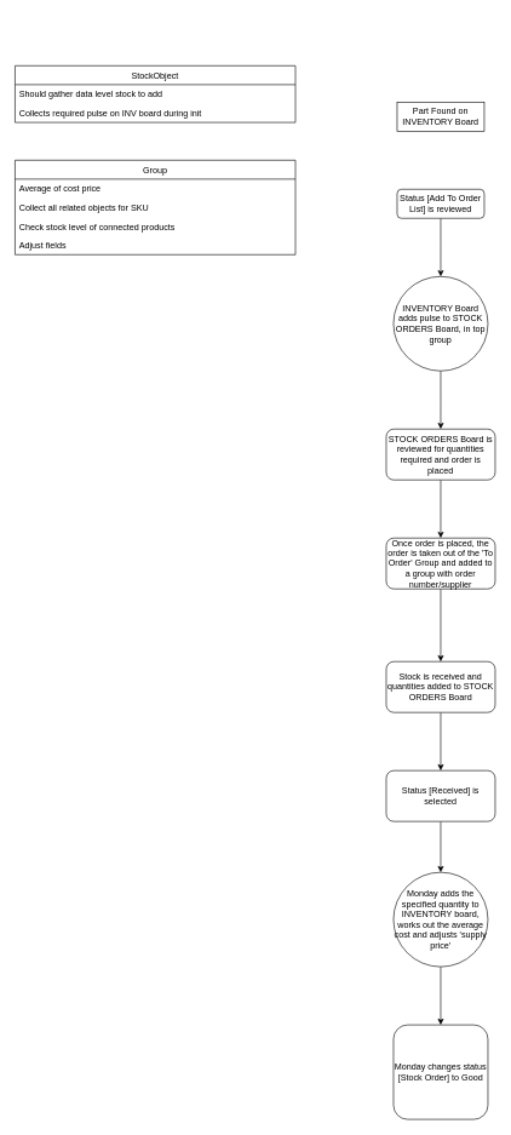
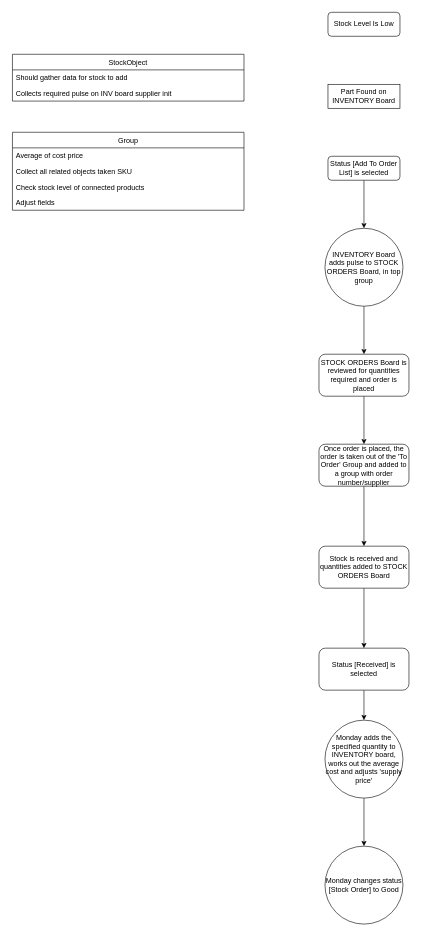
+ <mxCell id="2" value="Stock Level Is Low" style="rounded=1;whiteSpace=wrap;html=1;fontSize=12;glass=0;strokeWidth=1;shadow=0;" parent="1" vertex="1"><mxGeometry x="546" y="20" width="120" height="40" as="geometry" /></mxCell>
- <mxCell id="20" value="Should gather data level stock to add" style="text;strokeColor=none;fillColor=none;align=left;verticalAlign=top;spacingLeft=4;spacingRight=4;overflow=hidden;rotatable=0;points=[[0,0.5],[1,0.5]];portConstraint=eastwest;" vertex="1" parent="19"><mxGeometry y="26" width="386" height="26" as="geometry" /></mxCell>
+ <mxCell id="20" value="Should gather data for stock to add" style="text;strokeColor=none;fillColor=none;align=left;verticalAlign=top;spacingLeft=4;spacingRight=4;overflow=hidden;rotatable=0;points=[[0,0.5],[1,0.5]];portConstraint=eastwest;" vertex="1" parent="19"><mxGeometry y="26" width="386" height="26" as="geometry" /></mxCell>
- <mxCell id="21" value="Collects required pulse on INV board during init" style="text;strokeColor=none;fillColor=none;align=left;verticalAlign=top;spacingLeft=4;spacingRight=4;overflow=hidden;rotatable=0;points=[[0,0.5],[1,0.5]];portConstraint=eastwest;" vertex="1" parent="19"><mxGeometry y="52" width="386" height="26" as="geometry" /></mxCell>
+ <mxCell id="21" value="Collects required pulse on INV board supplier init" style="text;strokeColor=none;fillColor=none;align=left;verticalAlign=top;spacingLeft=4;spacingRight=4;overflow=hidden;rotatable=0;points=[[0,0.5],[1,0.5]];portConstraint=eastwest;" vertex="1" parent="19"><mxGeometry y="52" width="386" height="26" as="geometry" /></mxCell>
- <mxCell id="5" value="Status [Add To Order List] is reviewed" style="rounded=1;whiteSpace=wrap;html=1;fontSize=12;glass=0;strokeWidth=1;shadow=0;" parent="1" vertex="1"><mxGeometry x="546" y="260" width="120" height="40" as="geometry" /></mxCell>
+ <mxCell id="5" value="Status [Add To Order List] is selected" style="rounded=1;whiteSpace=wrap;html=1;fontSize=12;glass=0;strokeWidth=1;shadow=0;" parent="1" vertex="1"><mxGeometry x="546" y="260" width="120" height="40" as="geometry" /></mxCell>
- <mxCell id="24" value="Collect all related objects for SKU" style="text;strokeColor=none;fillColor=none;align=left;verticalAlign=top;spacingLeft=4;spacingRight=4;overflow=hidden;rotatable=0;points=[[0,0.5],[1,0.5]];portConstraint=eastwest;" vertex="1" parent="22"><mxGeometry y="52" width="386" height="26" as="geometry" /></mxCell>
+ <mxCell id="24" value="Collect all related objects taken SKU" style="text;strokeColor=none;fillColor=none;align=left;verticalAlign=top;spacingLeft=4;spacingRight=4;overflow=hidden;rotatable=0;points=[[0,0.5],[1,0.5]];portConstraint=eastwest;" vertex="1" parent="22"><mxGeometry y="52" width="386" height="26" as="geometry" /></mxCell>
- <mxCell id="15" value="Status [Received] is selected" style="rounded=1;whiteSpace=wrap;html=1;fontSize=12;glass=0;strokeWidth=1;shadow=0;" parent="1" vertex="1"><mxGeometry x="531" y="1060" width="150" height="70" as="geometry" /></mxCell>
+ <mxCell id="15" value="Status [Received] is selected" style="rounded=1;whiteSpace=wrap;html=1;fontSize=12;glass=0;strokeWidth=1;shadow=0;" parent="1" vertex="1"><mxGeometry x="531" y="1080" width="150" height="70" as="geometry" /></mxCell>
- <mxCell id="18" value="Monday changes status [Stock Order] to Good" style="whiteSpace=wrap;html=1;aspect=fixed;rounded=1;" parent="1" vertex="1"><mxGeometry x="541" y="1410" width="130" height="130" as="geometry" /></mxCell>
+ <mxCell id="18" value="Monday changes status [Stock Order] to Good" style="ellipse;whiteSpace=wrap;html=1;aspect=fixed;" parent="1" vertex="1"><mxGeometry x="541" y="1410" width="130" height="130" as="geometry" /></mxCell>
